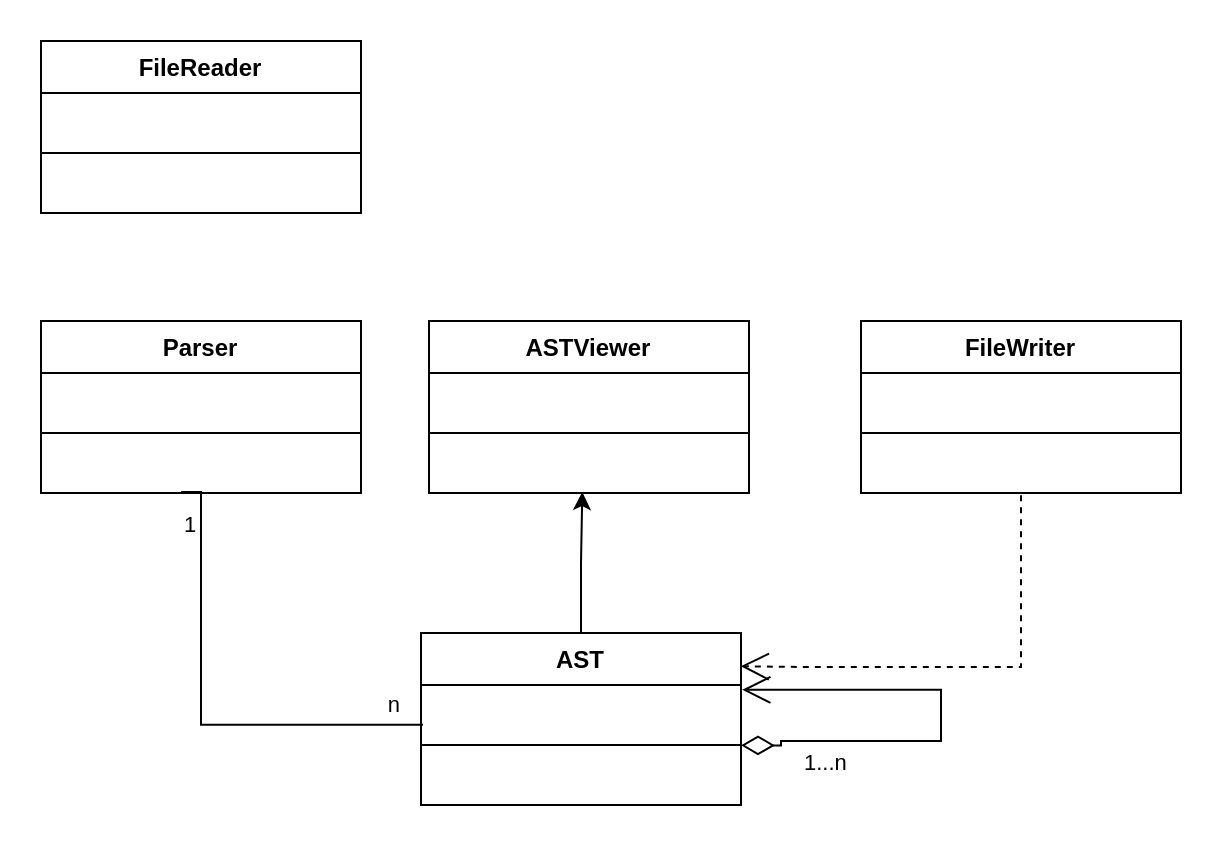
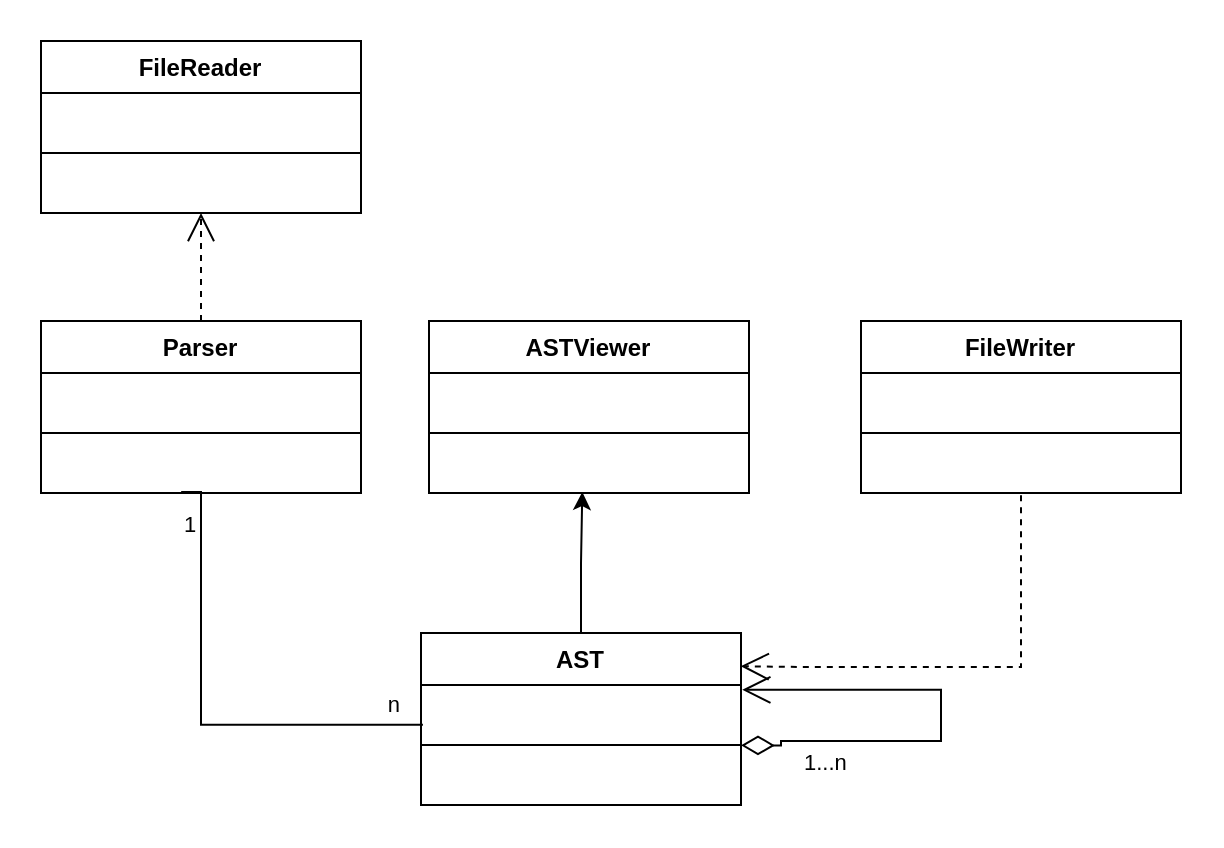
+ <mxCell id="27" value="" style="endArrow=open;endSize=12;dashed=1;html=1;rounded=0;edgeStyle=orthogonalEdgeStyle;exitX=0.5;exitY=0;exitDx=0;exitDy=0;entryX=0.5;entryY=1;entryDx=0;entryDy=0;" edge="1" parent="1" source="2" target="10"><mxGeometry width="160" relative="1" as="geometry"><mxPoint x="230" y="210" as="sourcePoint" /><mxPoint x="390" y="210" as="targetPoint" /></mxGeometry></mxCell>
